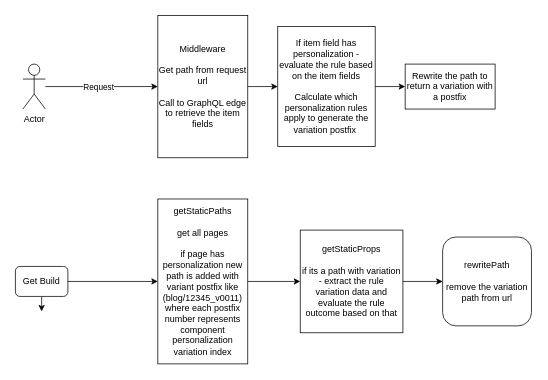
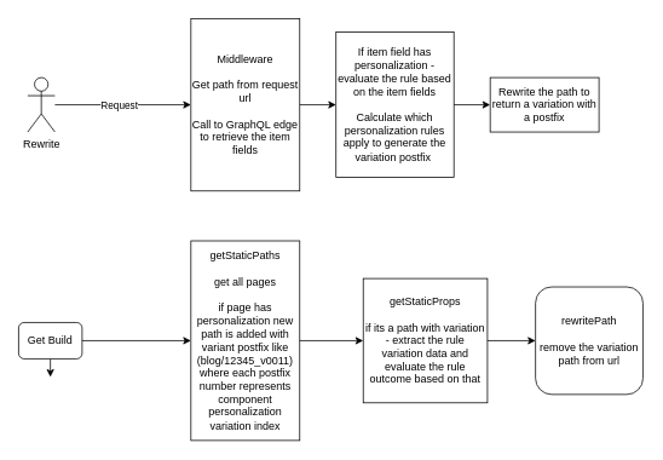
- <mxCell id="3" value="Actor" style="shape=umlActor;verticalLabelPosition=bottom;verticalAlign=top;html=1;outlineConnect=0;" vertex="1" parent="1"><mxGeometry x="30" y="85" width="30" height="60" as="geometry" /></mxCell>
+ <mxCell id="3" value="Rewrite" style="shape=umlActor;verticalLabelPosition=bottom;verticalAlign=top;html=1;outlineConnect=0;" vertex="1" parent="1"><mxGeometry x="30" y="85" width="30" height="60" as="geometry" /></mxCell>
